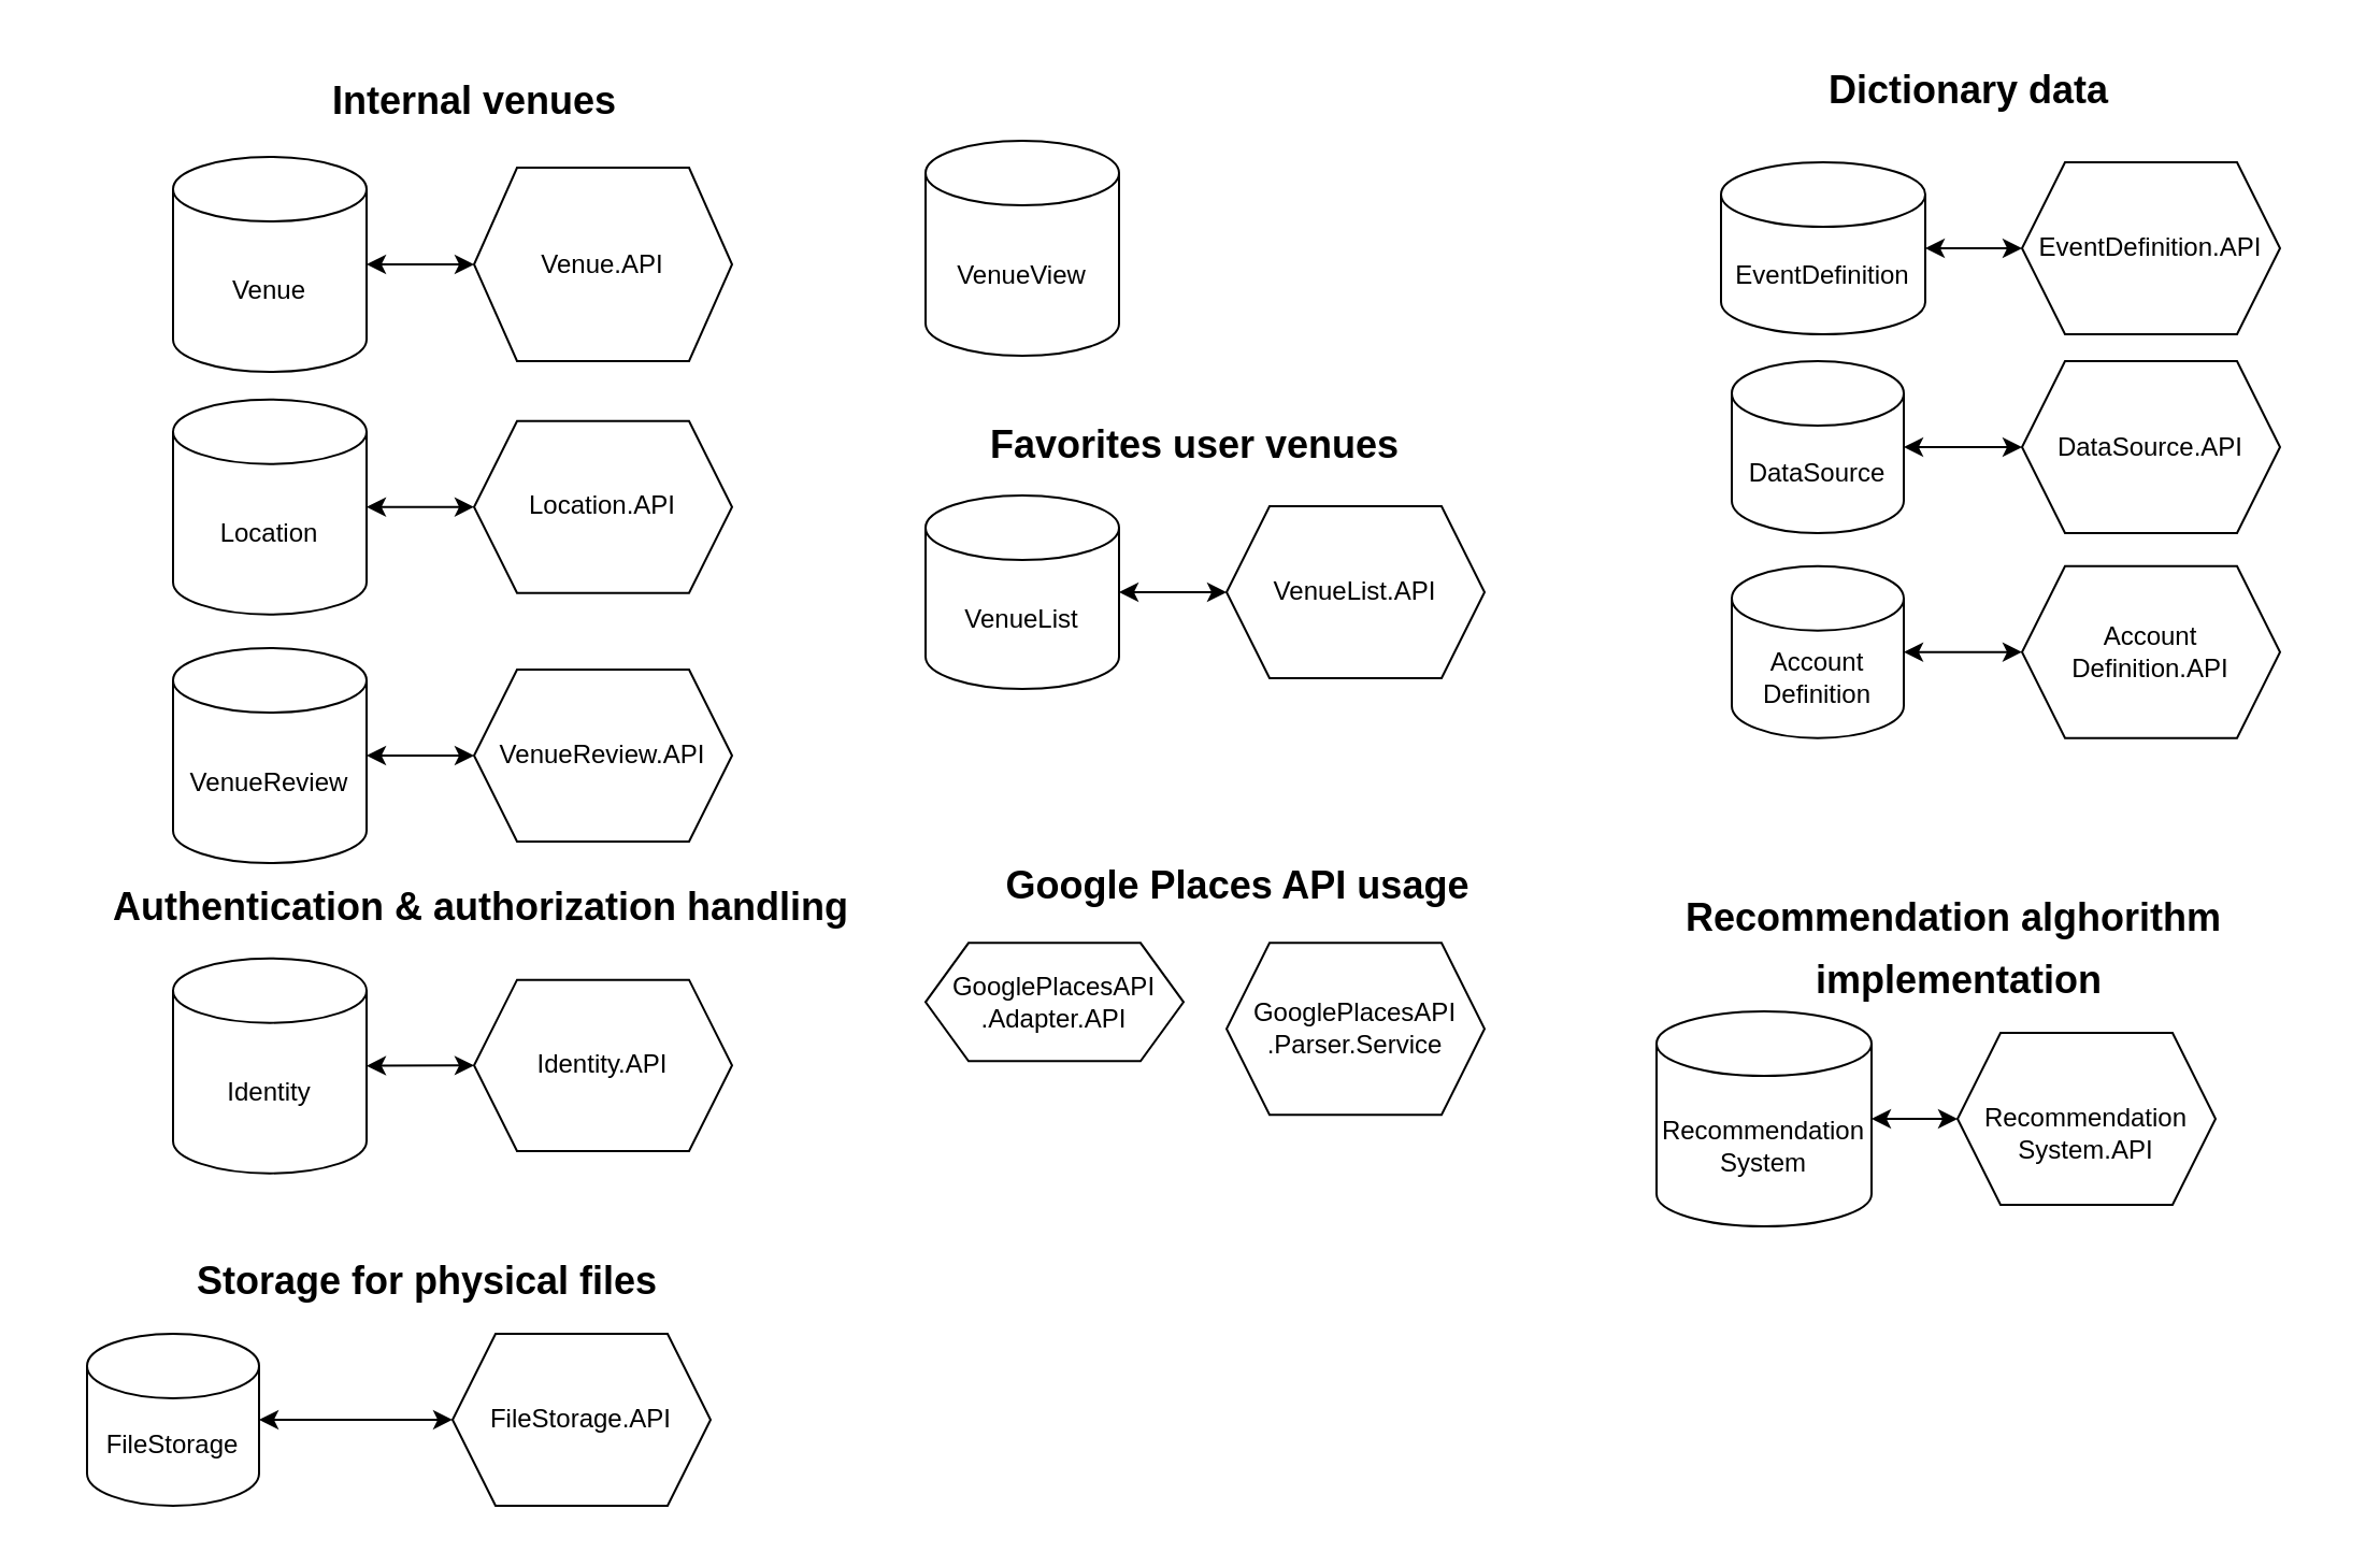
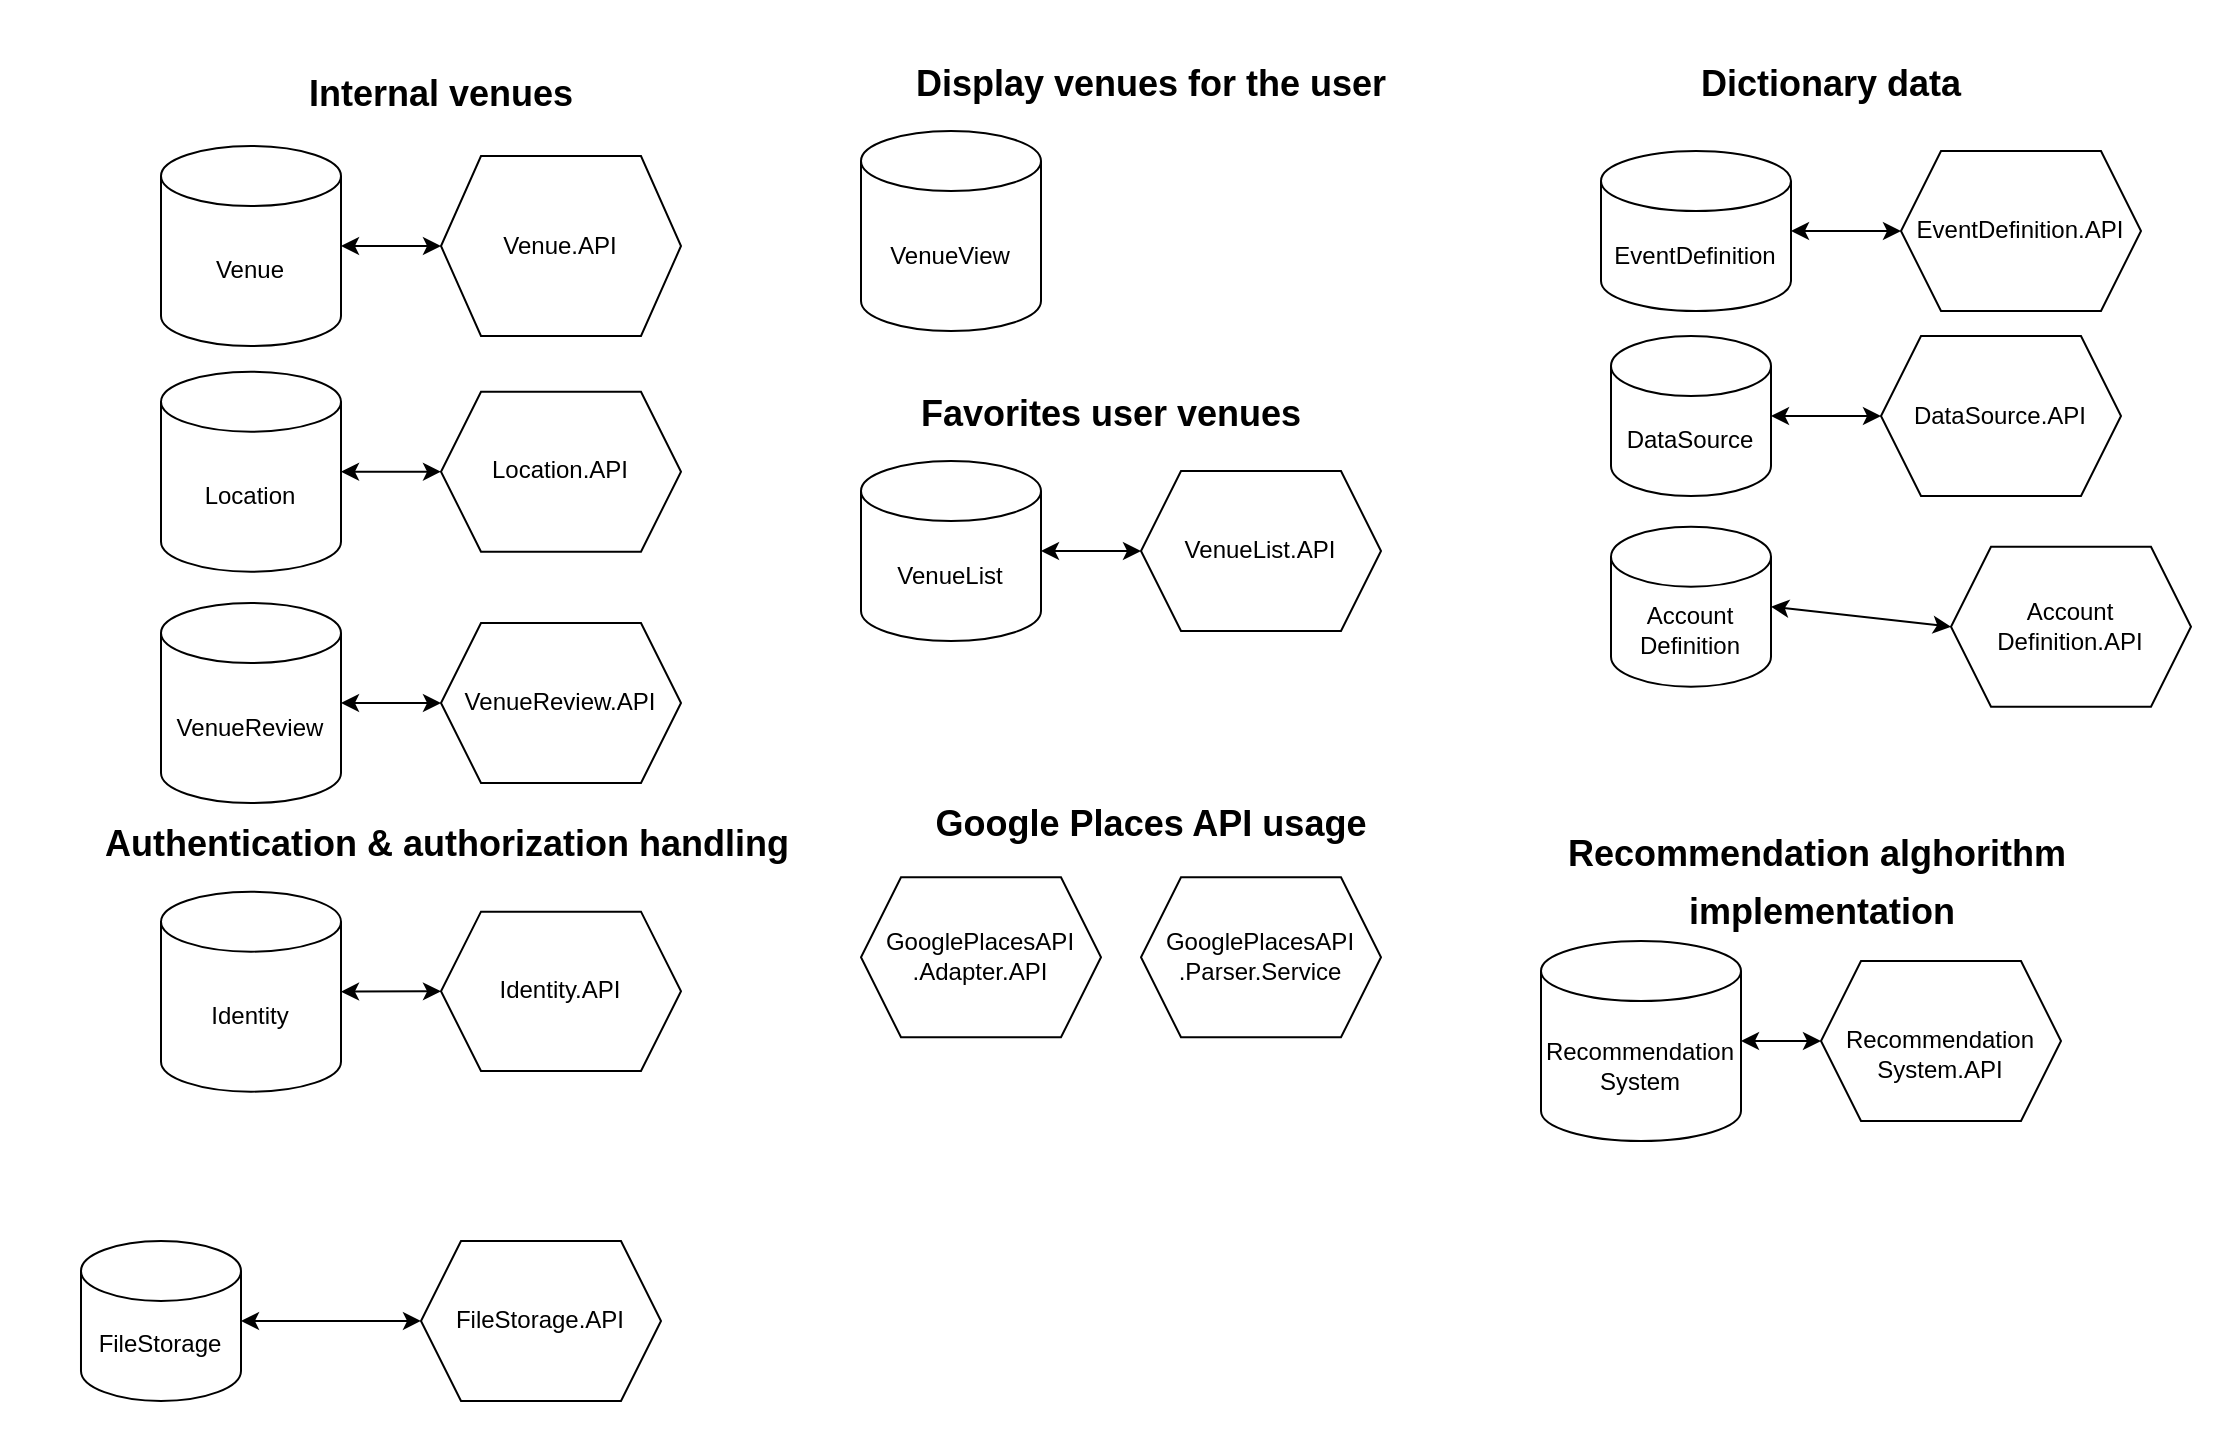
+ <mxCell id="34" value="&lt;font style=&quot;font-size: 18px&quot;&gt;Display venues for the user&lt;/font&gt;" style="text;strokeColor=none;fillColor=none;html=1;fontSize=24;fontStyle=1;verticalAlign=middle;align=center;" parent="1" vertex="1"><mxGeometry x="420" y="20" width="310" height="40" as="geometry" /></mxCell>
- <mxCell id="16" value="EventDefinition.API" style="shape=hexagon;perimeter=hexagonPerimeter2;whiteSpace=wrap;html=1;fixedSize=1;" parent="1" vertex="1"><mxGeometry x="940" y="75" width="120" height="80" as="geometry" /></mxCell>
+ <mxCell id="16" value="EventDefinition.API" style="shape=hexagon;perimeter=hexagonPerimeter2;whiteSpace=wrap;html=1;fixedSize=1;" parent="1" vertex="1"><mxGeometry x="950" y="75" width="120" height="80" as="geometry" /></mxCell>
- <mxCell id="31" value="Account&lt;br&gt;Definition.API" style="shape=hexagon;perimeter=hexagonPerimeter2;whiteSpace=wrap;html=1;fixedSize=1;" parent="1" vertex="1"><mxGeometry x="940" y="262.84" width="120" height="80" as="geometry" /></mxCell>
+ <mxCell id="31" value="Account&lt;br&gt;Definition.API" style="shape=hexagon;perimeter=hexagonPerimeter2;whiteSpace=wrap;html=1;fixedSize=1;" parent="1" vertex="1"><mxGeometry x="975" y="272.84" width="120" height="80" as="geometry" /></mxCell>
- <mxCell id="25" value="GooglePlacesAPI&lt;br&gt;.Adapter.API" style="shape=hexagon;perimeter=hexagonPerimeter2;whiteSpace=wrap;html=1;fixedSize=1;" parent="1" vertex="1"><mxGeometry x="430" y="438.16" width="120" height="55" as="geometry" /></mxCell>
+ <mxCell id="25" value="GooglePlacesAPI&lt;br&gt;.Adapter.API" style="shape=hexagon;perimeter=hexagonPerimeter2;whiteSpace=wrap;html=1;fixedSize=1;" parent="1" vertex="1"><mxGeometry x="430" y="438.16" width="120" height="80" as="geometry" /></mxCell>
- <mxCell id="39" value="&lt;span style=&quot;font-size: 18px&quot;&gt;Storage for physical files&lt;/span&gt;" style="text;strokeColor=none;fillColor=none;html=1;fontSize=24;fontStyle=1;verticalAlign=middle;align=center;" parent="1" vertex="1"><mxGeometry x="20" y="575.32" width="355" height="37.16" as="geometry" /></mxCell>
